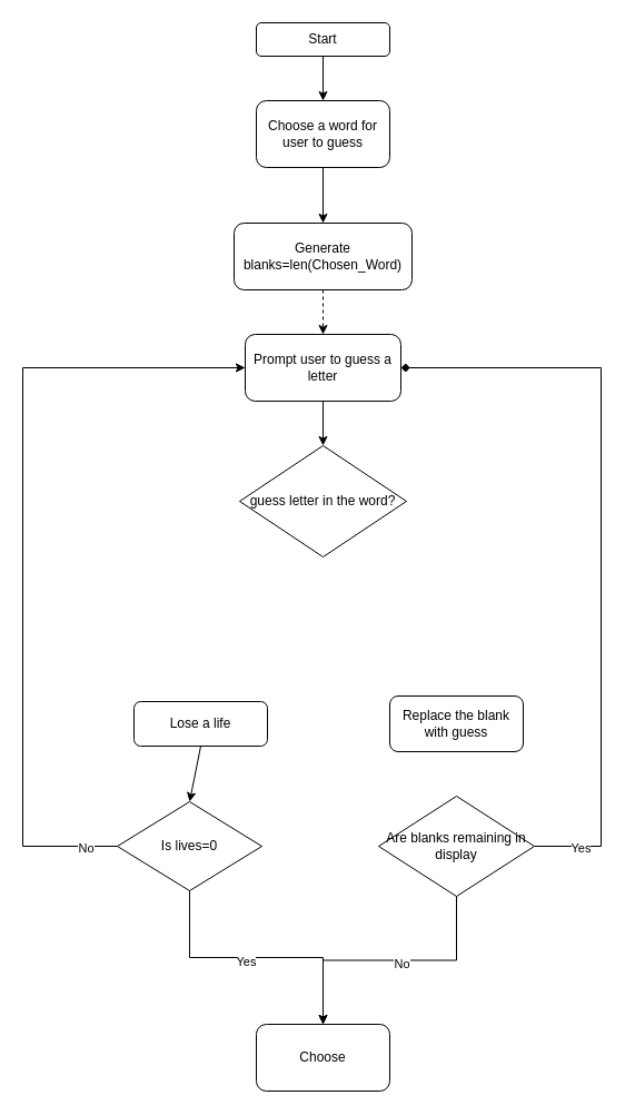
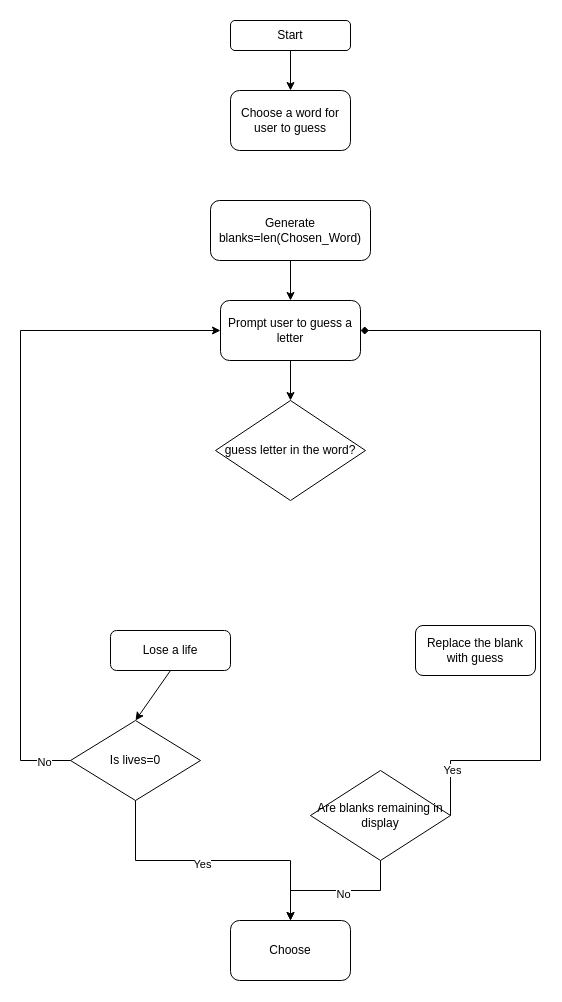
- <mxCell id="13" value="" style="endArrow=classic;html=1;rounded=0;" edge="1" parent="1" source="3" target="4"><mxGeometry width="50" height="50" relative="1" as="geometry"><mxPoint x="290" y="160" as="sourcePoint" /><mxPoint x="340" y="170" as="targetPoint" /></mxGeometry></mxCell>
- <mxCell id="14" value="" style="endArrow=classic;html=1;rounded=0;exitX=0.5;exitY=1;exitDx=0;exitDy=0;dashed=1;" edge="1" parent="1" source="4" target="5"><mxGeometry width="50" height="50" relative="1" as="geometry"><mxPoint x="520" y="320" as="sourcePoint" /><mxPoint x="570" y="270" as="targetPoint" /></mxGeometry></mxCell>
+ <mxCell id="14" value="" style="endArrow=classic;html=1;rounded=0;exitX=0.5;exitY=1;exitDx=0;exitDy=0;" edge="1" parent="1" source="4" target="5"><mxGeometry width="50" height="50" relative="1" as="geometry"><mxPoint x="520" y="320" as="sourcePoint" /><mxPoint x="570" y="270" as="targetPoint" /></mxGeometry></mxCell>
- <mxCell id="7" value="Lose a life" style="rounded=1;whiteSpace=wrap;html=1;" vertex="1" parent="1"><mxGeometry x="120" y="630" width="120" height="40" as="geometry" /></mxCell>
+ <mxCell id="7" value="Lose a life" style="rounded=1;whiteSpace=wrap;html=1;" vertex="1" parent="1"><mxGeometry x="110" y="630" width="120" height="40" as="geometry" /></mxCell>
- <mxCell id="8" value="Replace the blank with guess" style="rounded=1;whiteSpace=wrap;html=1;" vertex="1" parent="1"><mxGeometry x="350" y="625" width="120" height="50" as="geometry" /></mxCell>
+ <mxCell id="8" value="Replace the blank with guess" style="rounded=1;whiteSpace=wrap;html=1;" vertex="1" parent="1"><mxGeometry x="415" y="625" width="120" height="50" as="geometry" /></mxCell>
- <mxCell id="9" value="Is&amp;nbsp;lives=0" style="rhombus;whiteSpace=wrap;html=1;" vertex="1" parent="1"><mxGeometry x="105" y="720" width="130" height="80" as="geometry" /></mxCell>
+ <mxCell id="9" value="Is&amp;nbsp;lives=0" style="rhombus;whiteSpace=wrap;html=1;" vertex="1" parent="1"><mxGeometry x="70" y="720" width="130" height="80" as="geometry" /></mxCell>
- <mxCell id="17" value="Are blanks remaining in display" style="rhombus;whiteSpace=wrap;html=1;" vertex="1" parent="1"><mxGeometry x="340" y="715" width="140" height="90" as="geometry" /></mxCell>
+ <mxCell id="17" value="Are blanks remaining in display" style="rhombus;whiteSpace=wrap;html=1;" vertex="1" parent="1"><mxGeometry x="310" y="770" width="140" height="90" as="geometry" /></mxCell>
